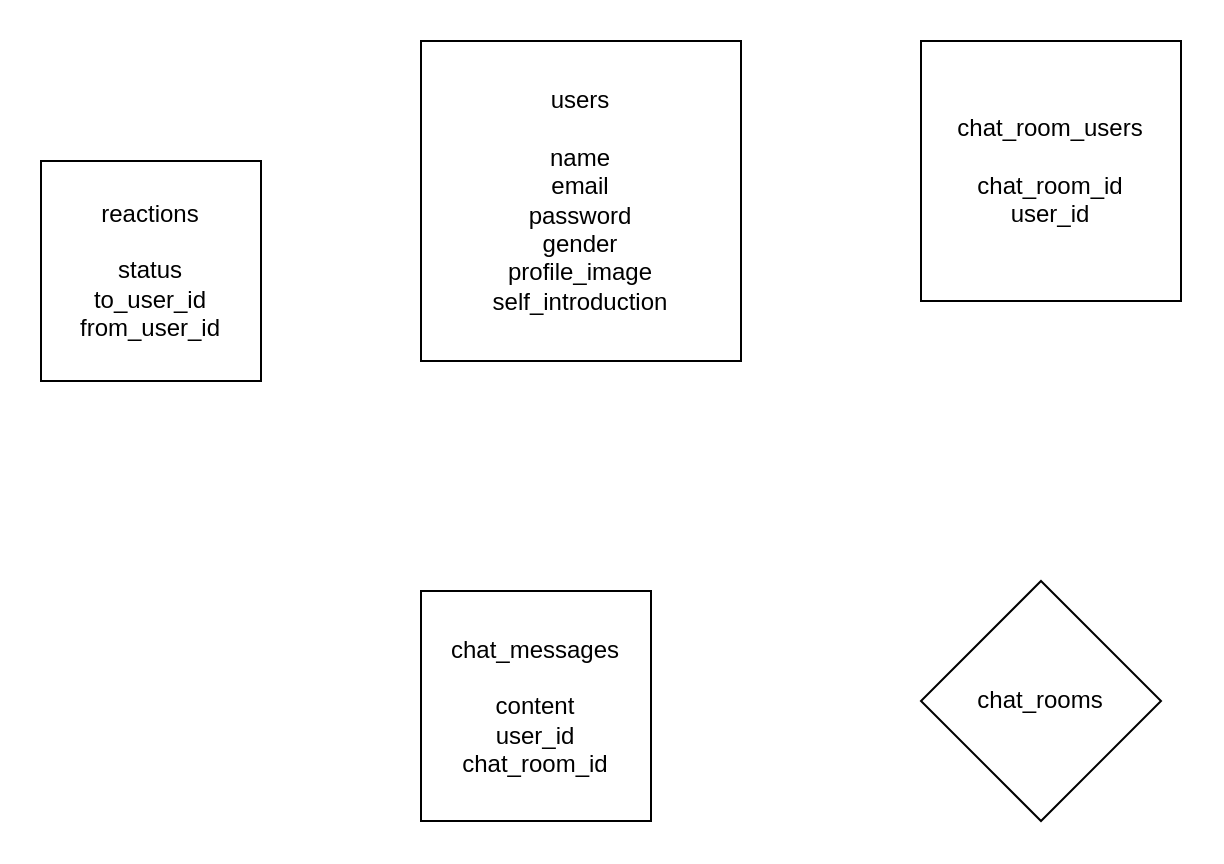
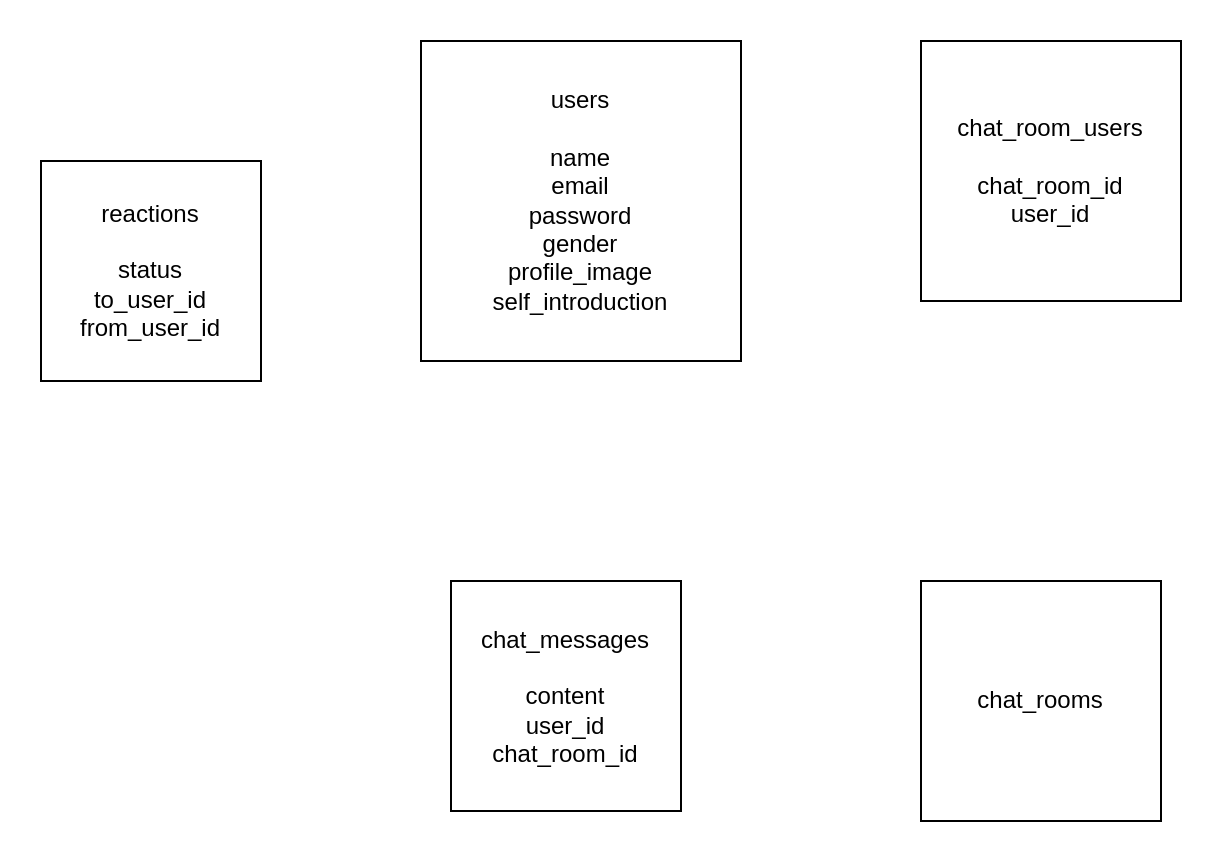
- <mxCell id="5" value="chat_rooms" style="rhombus;whiteSpace=wrap;html=1;aspect=fixed;" vertex="1" parent="1"><mxGeometry x="460" y="290" width="120" height="120" as="geometry" /></mxCell>
+ <mxCell id="5" value="chat_rooms" style="whiteSpace=wrap;html=1;aspect=fixed;" vertex="1" parent="1"><mxGeometry x="460" y="290" width="120" height="120" as="geometry" /></mxCell>
- <mxCell id="6" value="chat_messages&lt;br&gt;&lt;br&gt;content&lt;br&gt;user_id&lt;br&gt;chat_room_id" style="whiteSpace=wrap;html=1;aspect=fixed;" vertex="1" parent="1"><mxGeometry x="210" y="295" width="115" height="115" as="geometry" /></mxCell>
+ <mxCell id="6" value="chat_messages&lt;br&gt;&lt;br&gt;content&lt;br&gt;user_id&lt;br&gt;chat_room_id" style="whiteSpace=wrap;html=1;aspect=fixed;" vertex="1" parent="1"><mxGeometry x="225" y="290" width="115" height="115" as="geometry" /></mxCell>
